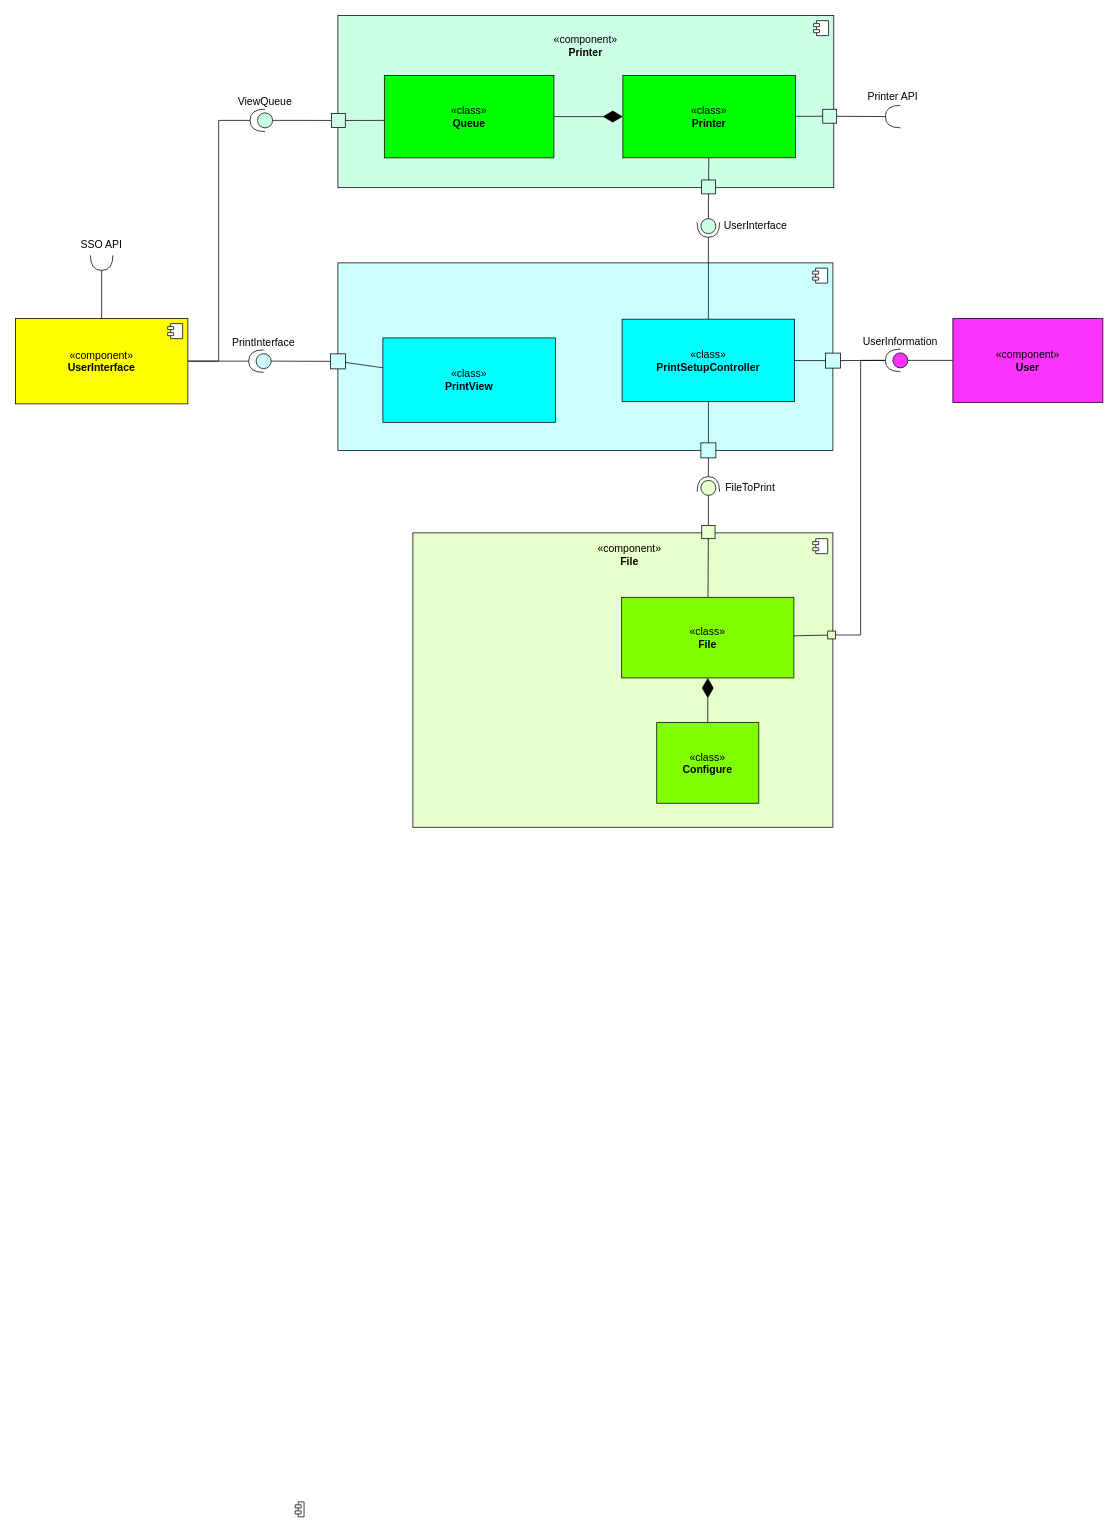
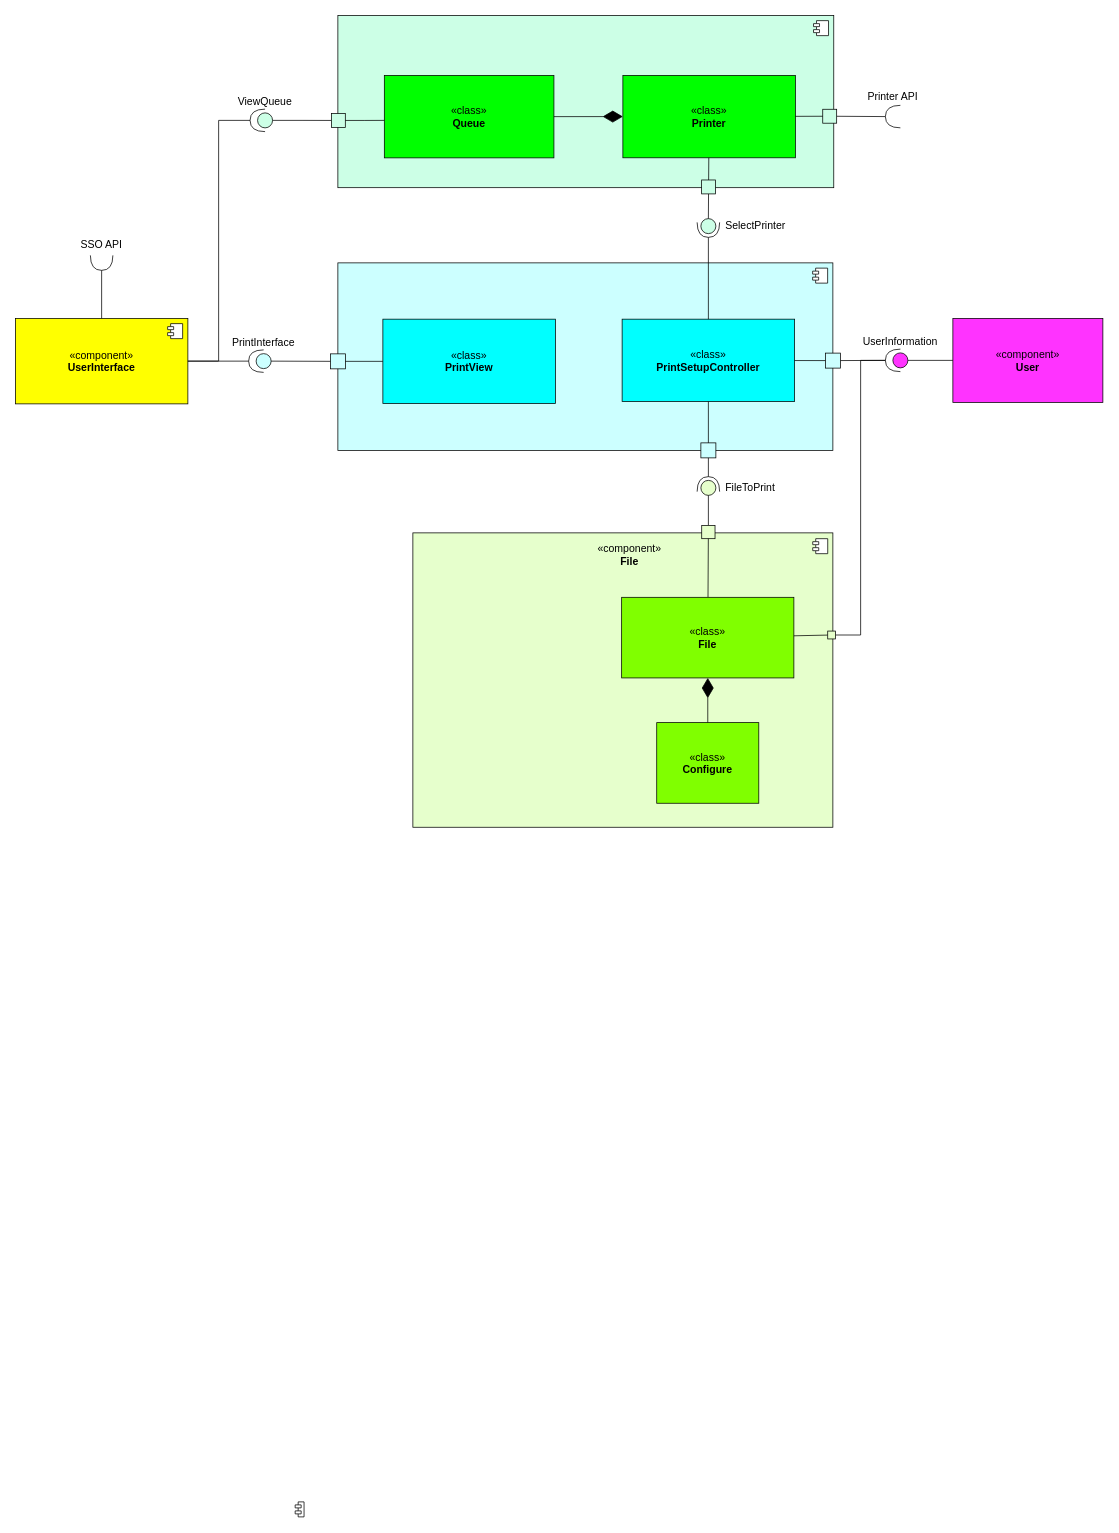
- <mxCell id="61" value="&lt;font style=&quot;font-size: 14px;&quot;&gt;«component»&lt;br style=&quot;border-color: var(--border-color);&quot;&gt;&lt;b style=&quot;border-color: var(--border-color);&quot;&gt;Printer&lt;/b&gt;&lt;/font&gt;" style="text;html=1;strokeColor=none;fillColor=#CCFFE6;align=center;verticalAlign=middle;whiteSpace=wrap;rounded=0;backgroundColor=rgba(0,0,0,0);" vertex="1" parent="1"><mxGeometry x="741.98" y="34.213" width="77.24" height="51.316" as="geometry" /></mxCell>
- <mxCell id="22" value="&lt;font style=&quot;font-size: 14px;&quot;&gt;UserInterface&lt;/font&gt;" style="text;html=1;strokeColor=none;fillColor=none;align=center;verticalAlign=middle;whiteSpace=wrap;rounded=0;" vertex="1" parent="20"><mxGeometry x="63" y="24" width="60" height="30" as="geometry" /></mxCell>
+ <mxCell id="22" value="&lt;font style=&quot;font-size: 14px;&quot;&gt;SelectPrinter&lt;/font&gt;" style="text;html=1;strokeColor=none;fillColor=none;align=center;verticalAlign=middle;whiteSpace=wrap;rounded=0;" vertex="1" parent="20"><mxGeometry x="63" y="24" width="60" height="30" as="geometry" /></mxCell>
- <mxCell id="38" value="&lt;font style=&quot;font-size: 14px;&quot;&gt;«class»&lt;br&gt;&lt;b&gt;PrintView&lt;/b&gt;&lt;/font&gt;" style="rounded=0;whiteSpace=wrap;html=1;shadow=0;movable=1;resizable=1;rotatable=1;deletable=1;editable=1;locked=0;connectable=1;fillColor=#00FFFF;" vertex="1" parent="35"><mxGeometry x="60" y="100.06" width="230" height="112.5" as="geometry" /></mxCell>
+ <mxCell id="38" value="&lt;font style=&quot;font-size: 14px;&quot;&gt;«class»&lt;br&gt;&lt;b&gt;PrintView&lt;/b&gt;&lt;/font&gt;" style="rounded=0;whiteSpace=wrap;html=1;shadow=0;movable=1;resizable=1;rotatable=1;deletable=1;editable=1;locked=0;connectable=1;fillColor=#00FFFF;" vertex="1" parent="35"><mxGeometry x="60" y="75.06" width="230" height="112.5" as="geometry" /></mxCell>
